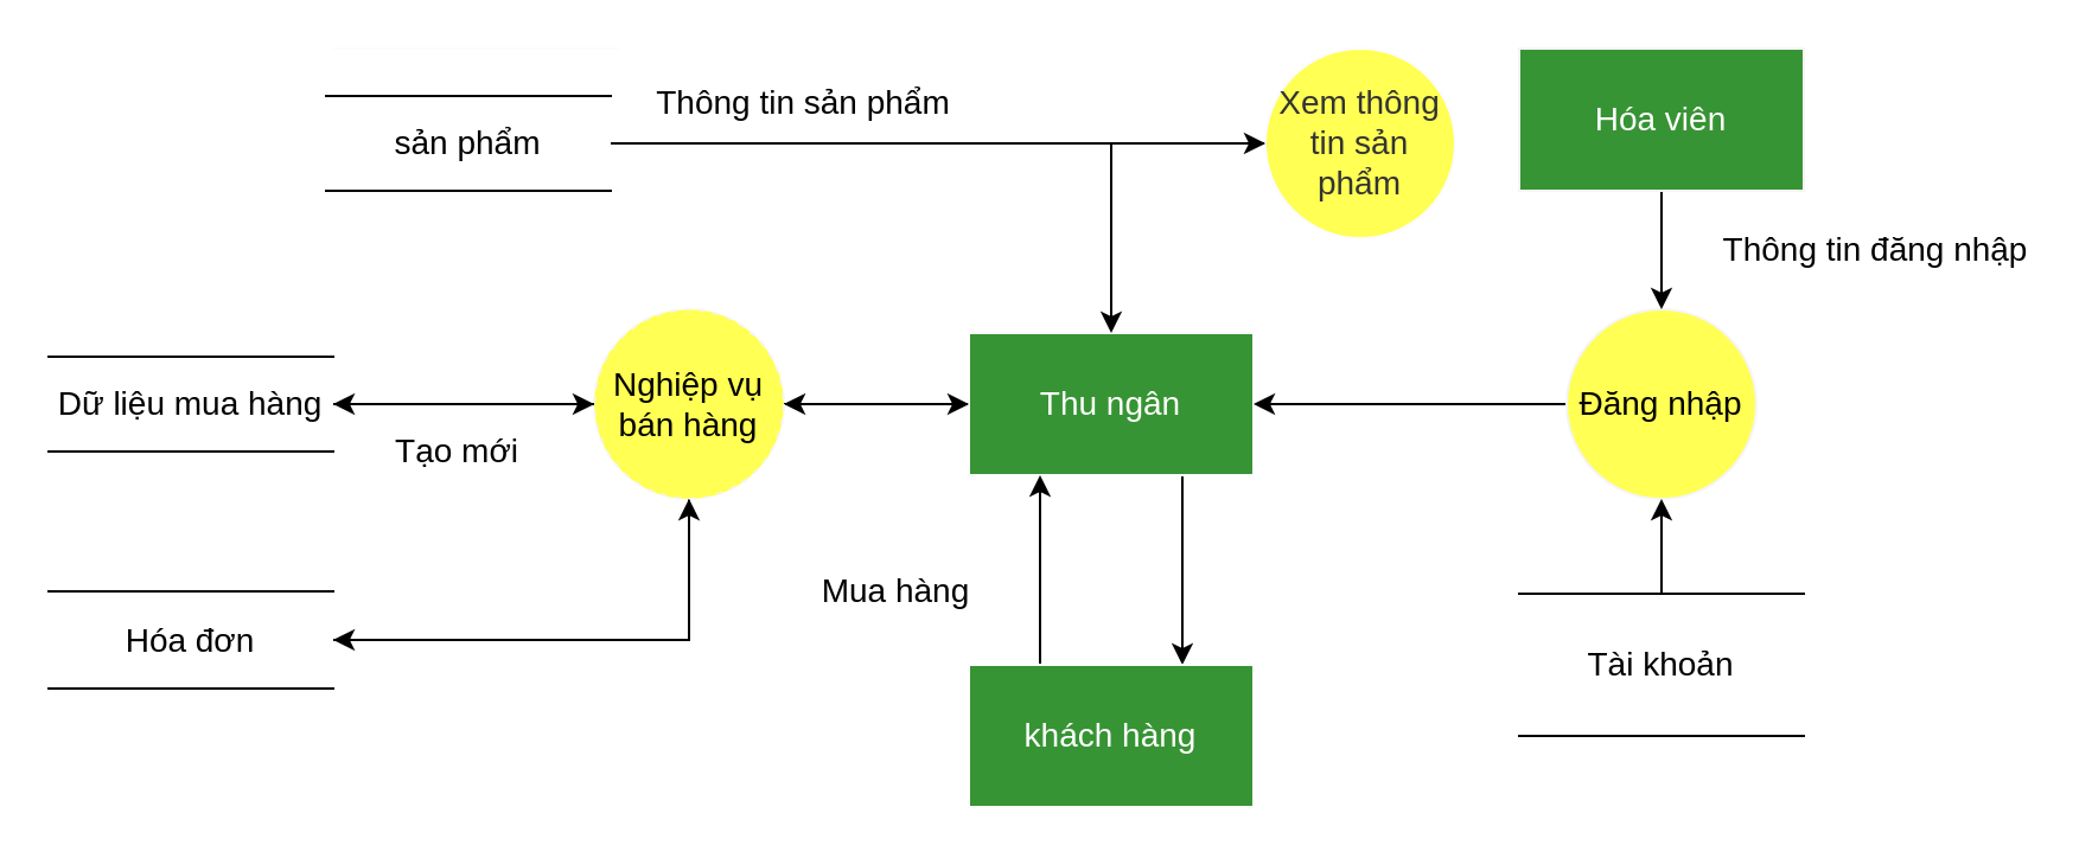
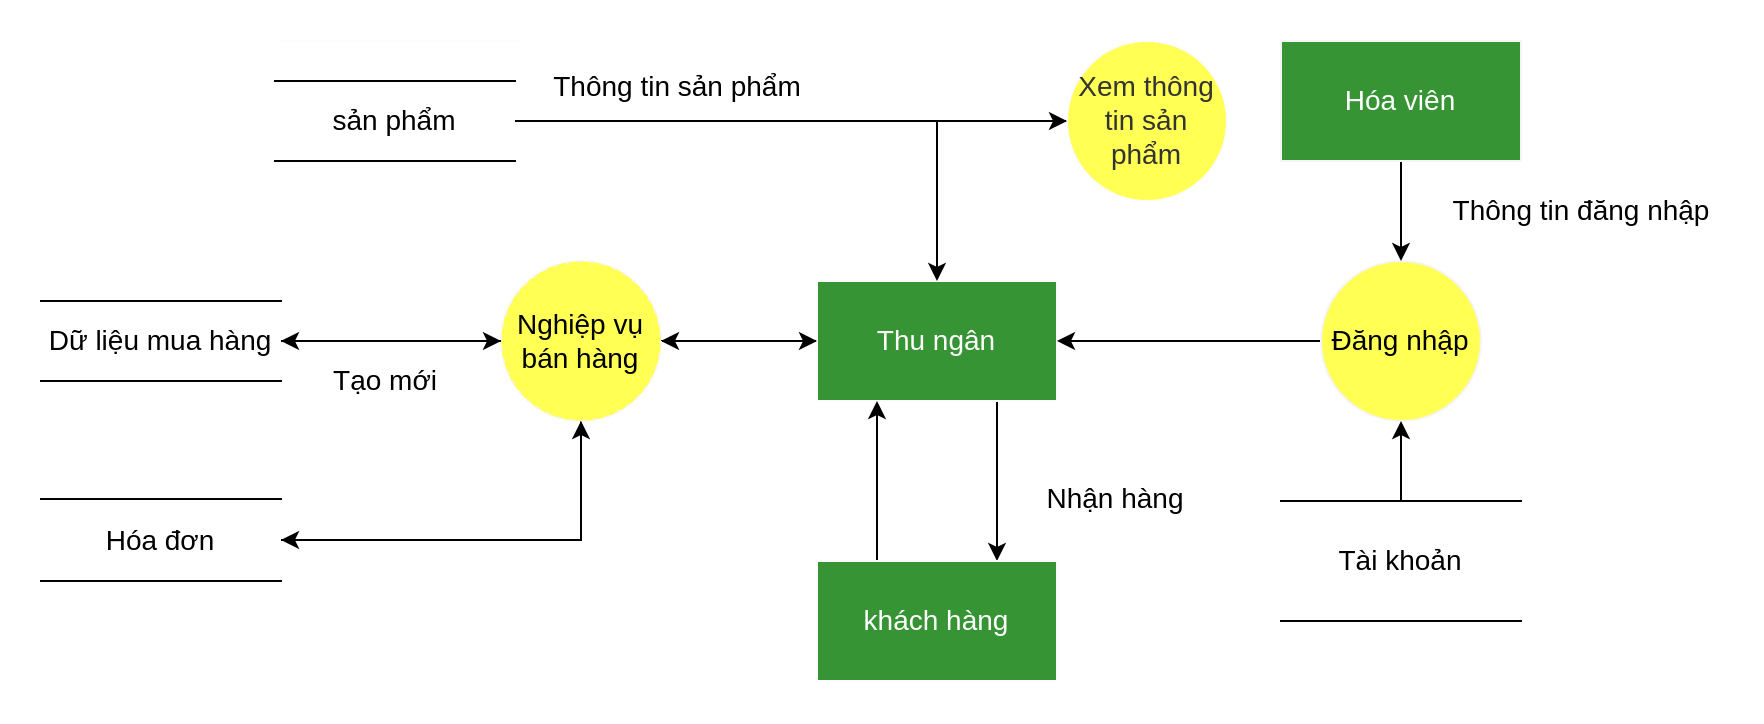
- <mxCell id="16" value="Mua hàng" style="text;html=1;align=center;verticalAlign=middle;resizable=0;points=[];;autosize=1;fontSize=14;" vertex="1" parent="1"><mxGeometry x="337" y="239" width="80" height="20" as="geometry" /></mxCell>
+ <mxCell id="17" value="Nhận hàng" style="text;html=1;align=center;verticalAlign=middle;resizable=0;points=[];;autosize=1;fontSize=14;" vertex="1" parent="1"><mxGeometry x="517" y="239" width="80" height="20" as="geometry" /></mxCell>
